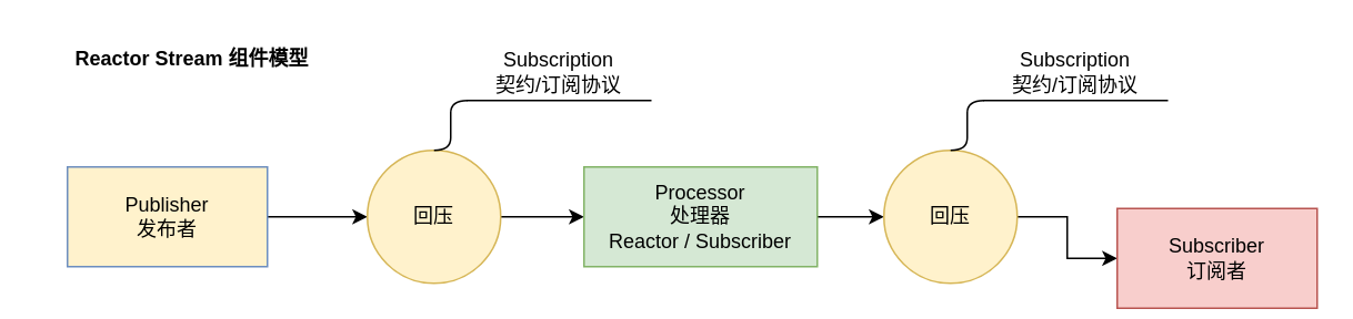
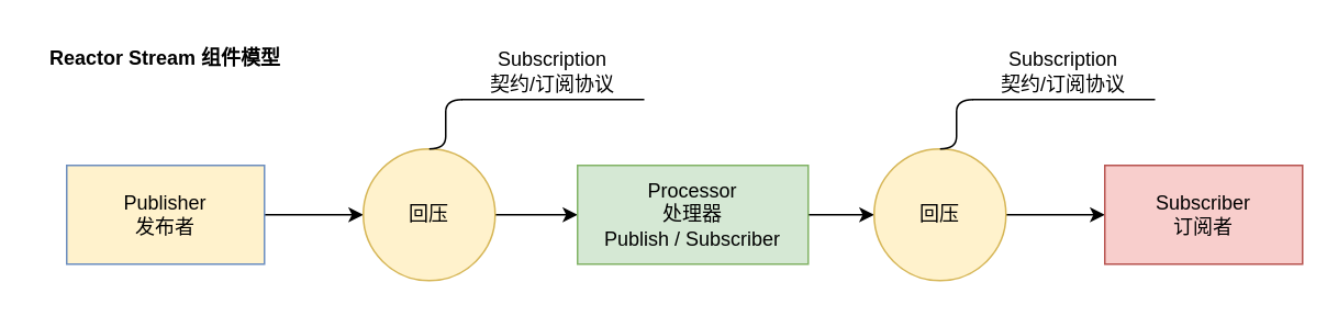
- <mxCell id="15" value="Reactor Stream 组件模型" style="text;html=1;strokeColor=none;fillColor=none;align=center;verticalAlign=middle;whiteSpace=wrap;rounded=0;fontStyle=1" vertex="1" parent="1"><mxGeometry x="35" y="20" width="160" height="30" as="geometry" /></mxCell>
+ <mxCell id="15" value="Reactor Stream 组件模型" style="text;html=1;strokeColor=none;fillColor=none;align=center;verticalAlign=middle;whiteSpace=wrap;rounded=0;fontStyle=1" vertex="1" parent="1"><mxGeometry x="20" y="20" width="160" height="30" as="geometry" /></mxCell>
- <mxCell id="7" value="Processor&lt;br&gt;处理器&lt;br&gt;Reactor / Subscriber" style="whiteSpace=wrap;html=1;fillColor=#d5e8d4;strokeColor=#82b366;" vertex="1" parent="1"><mxGeometry x="350" y="100" width="140" height="60" as="geometry" /></mxCell>
+ <mxCell id="7" value="Processor&lt;br&gt;处理器&lt;br&gt;Publish / Subscriber" style="whiteSpace=wrap;html=1;fillColor=#d5e8d4;strokeColor=#82b366;" vertex="1" parent="1"><mxGeometry x="350" y="100" width="140" height="60" as="geometry" /></mxCell>
- <mxCell id="10" value="Subscriber&lt;br&gt;订阅者" style="rounded=0;whiteSpace=wrap;html=1;fillColor=#f8cecc;strokeColor=#b85450;" vertex="1" parent="1"><mxGeometry x="670" y="125" width="120" height="60" as="geometry" /></mxCell>
+ <mxCell id="10" value="Subscriber&lt;br&gt;订阅者" style="rounded=0;whiteSpace=wrap;html=1;fillColor=#f8cecc;strokeColor=#b85450;" vertex="1" parent="1"><mxGeometry x="670" y="100" width="120" height="60" as="geometry" /></mxCell>
